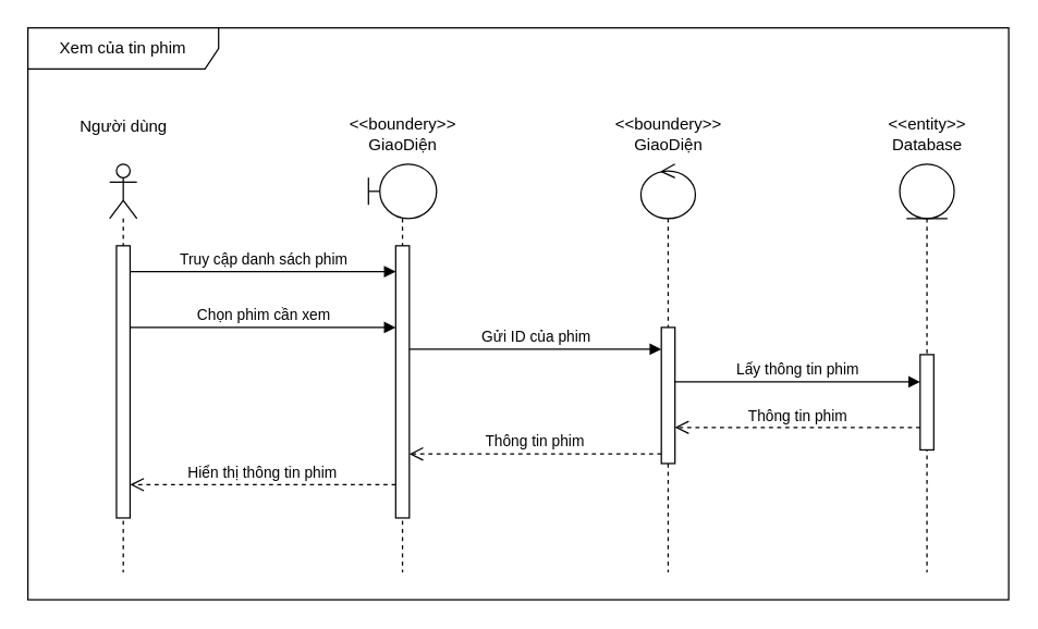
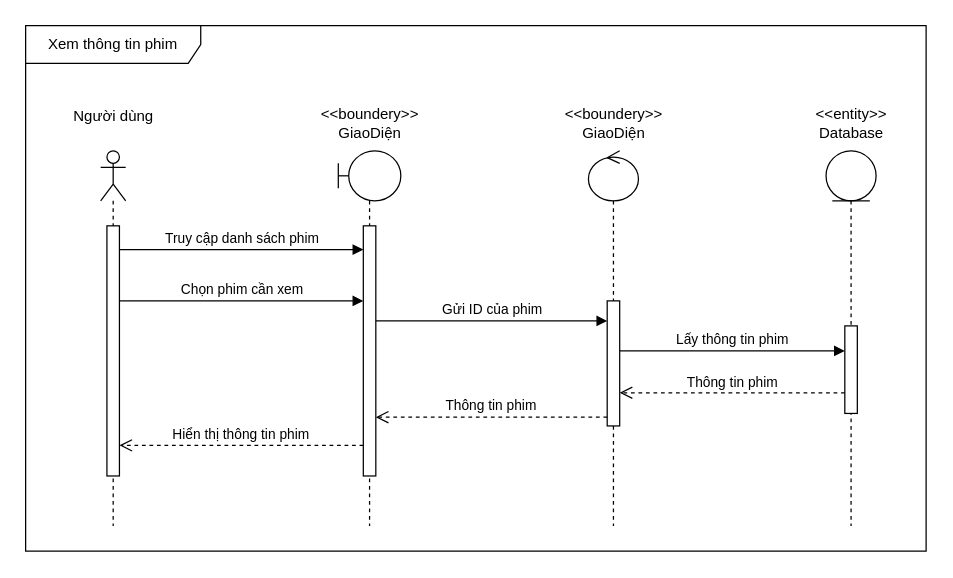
- <mxCell id="21" value="Xem của tin phim" style="shape=umlFrame;whiteSpace=wrap;html=1;pointerEvents=0;width=140;height=30;" vertex="1" parent="1"><mxGeometry x="20" y="20" width="720" height="420" as="geometry" /></mxCell>
+ <mxCell id="21" value="Xem thông tin phim" style="shape=umlFrame;whiteSpace=wrap;html=1;pointerEvents=0;width=140;height=30;" vertex="1" parent="1"><mxGeometry x="20" y="20" width="720" height="420" as="geometry" /></mxCell>
